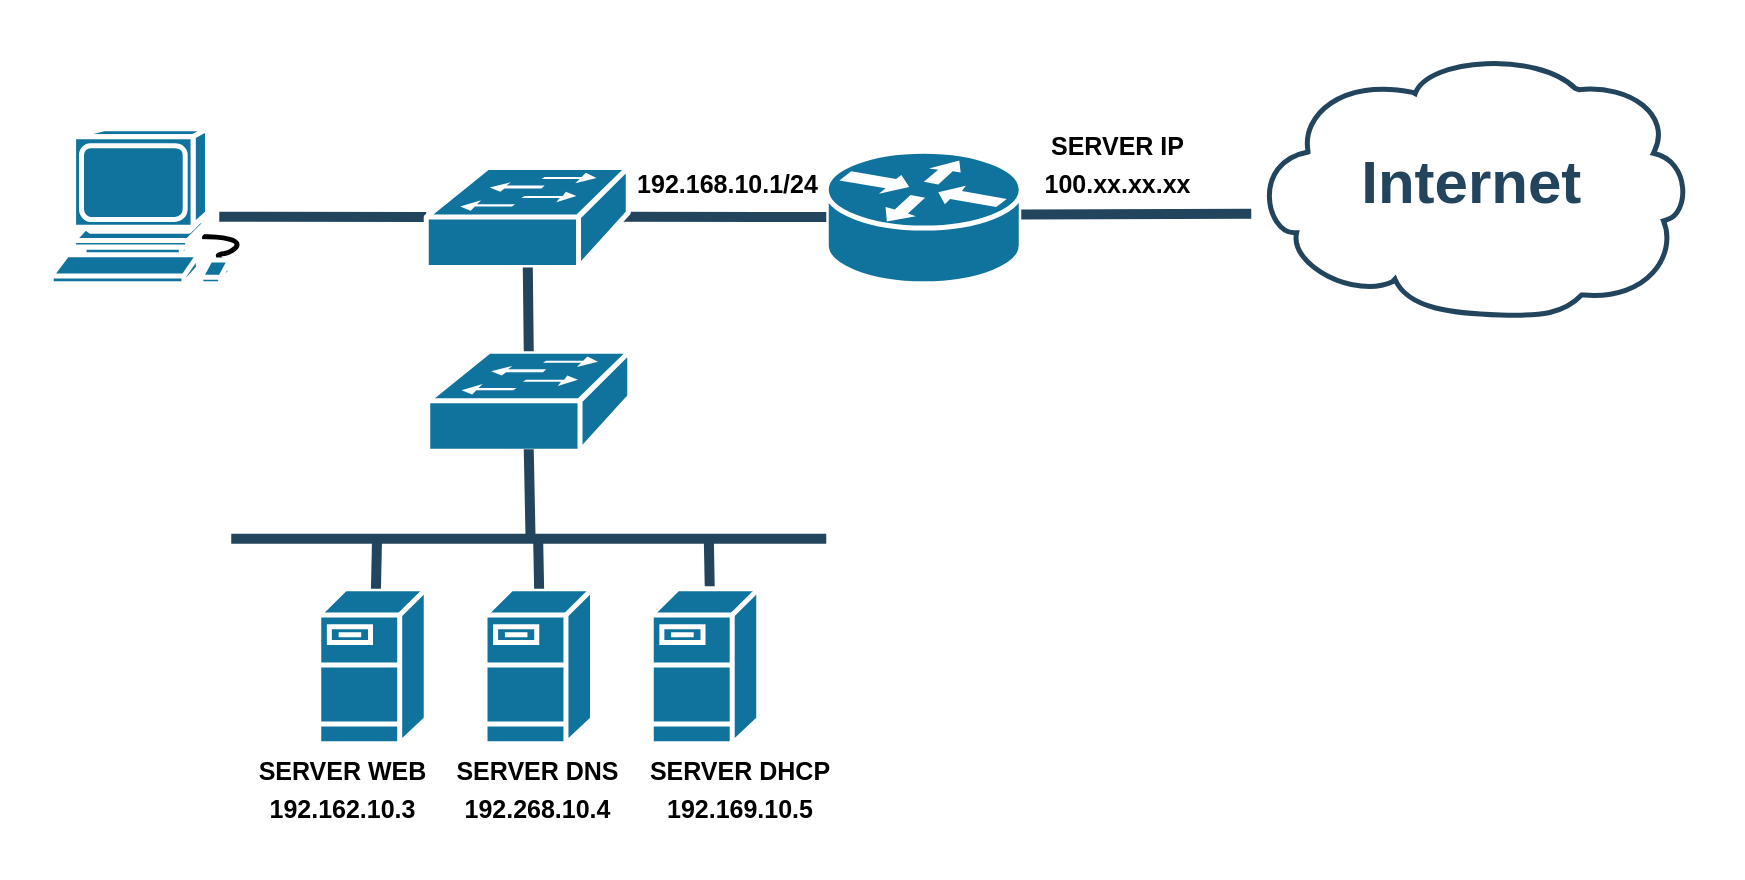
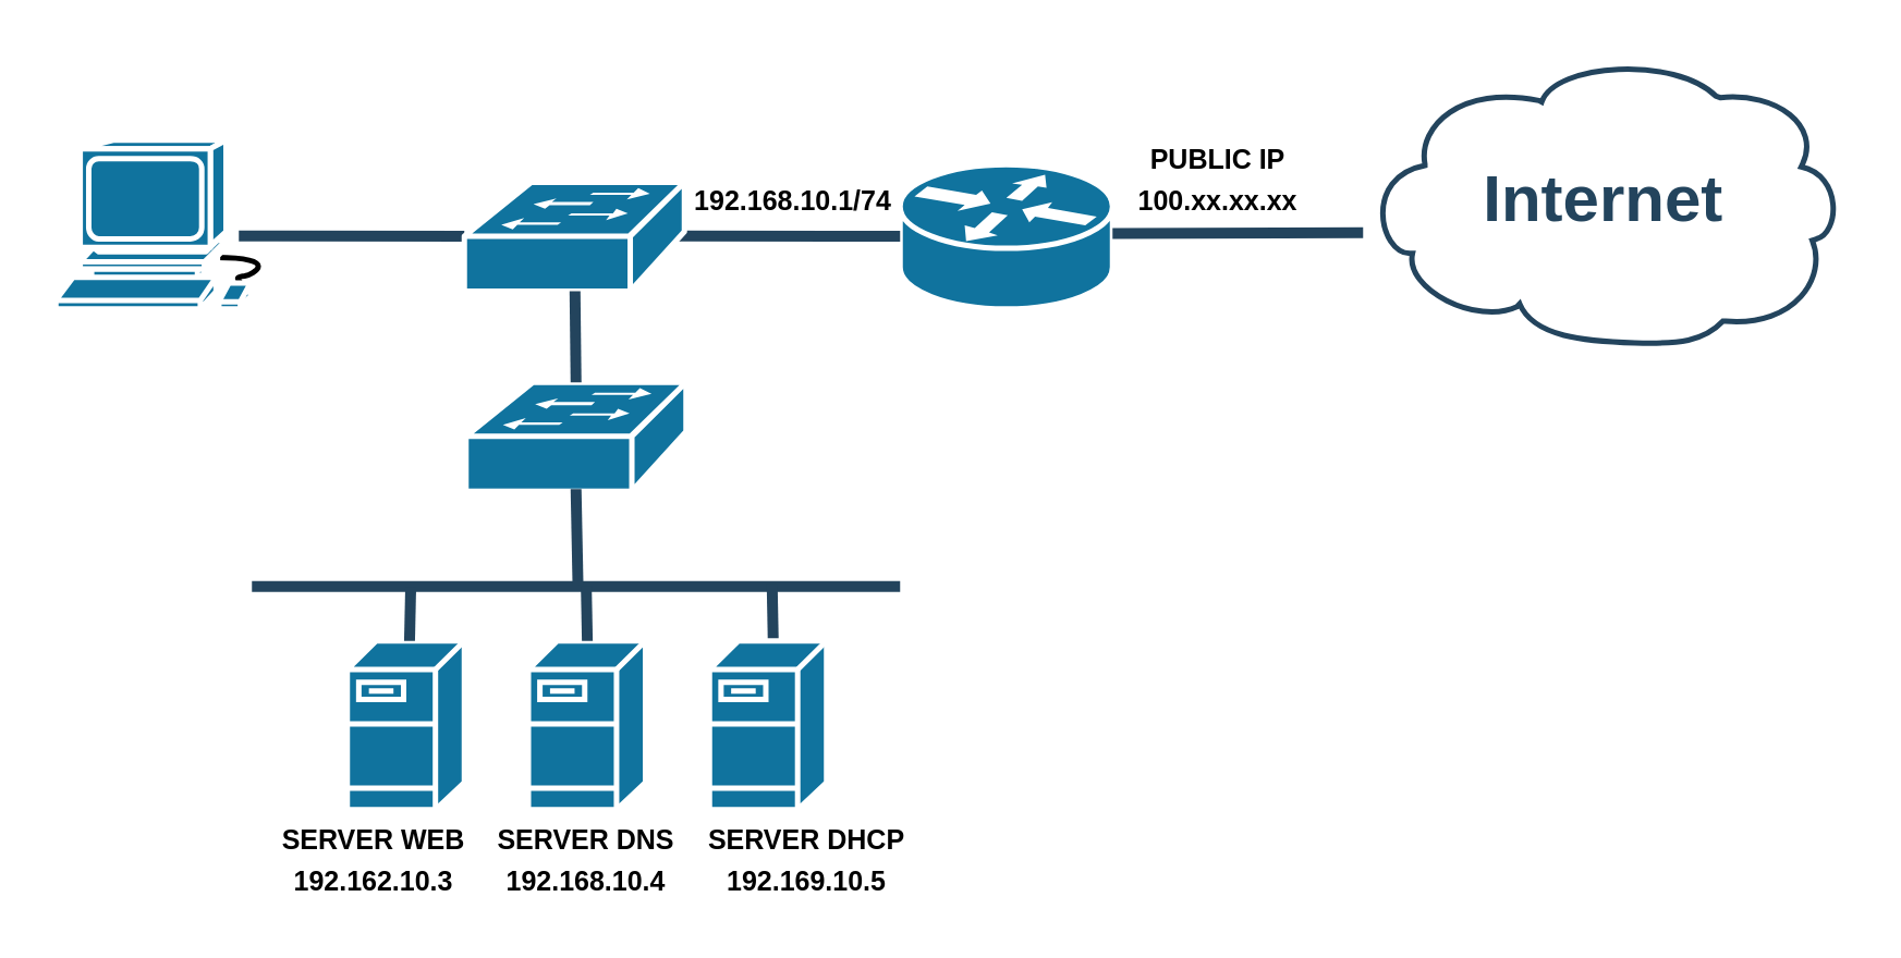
- <mxCell id="5" value="&lt;font style=&quot;font-size: 10px;&quot;&gt;SERVER IP&lt;br&gt;100.xx.xx.xx&lt;/font&gt;" style="text;html=1;strokeColor=none;fillColor=none;align=center;verticalAlign=middle;whiteSpace=wrap;rounded=0;fontStyle=1" vertex="1" parent="1"><mxGeometry x="408" y="50" width="78" height="30" as="geometry" /></mxCell>
+ <mxCell id="5" value="&lt;font style=&quot;font-size: 10px;&quot;&gt;PUBLIC IP&lt;br&gt;100.xx.xx.xx&lt;/font&gt;" style="text;html=1;strokeColor=none;fillColor=none;align=center;verticalAlign=middle;whiteSpace=wrap;rounded=0;fontStyle=1" vertex="1" parent="1"><mxGeometry x="408" y="50" width="78" height="30" as="geometry" /></mxCell>
- <mxCell id="24" value="&lt;font style=&quot;font-size: 10px;&quot;&gt;192.168.10.1/24&lt;/font&gt;" style="text;html=1;strokeColor=none;fillColor=none;align=center;verticalAlign=middle;whiteSpace=wrap;rounded=0;fontStyle=1" vertex="1" parent="1"><mxGeometry x="252" y="58" width="78" height="30" as="geometry" /></mxCell>
+ <mxCell id="24" value="&lt;font style=&quot;font-size: 10px;&quot;&gt;192.168.10.1/74&lt;/font&gt;" style="text;html=1;strokeColor=none;fillColor=none;align=center;verticalAlign=middle;whiteSpace=wrap;rounded=0;fontStyle=1" vertex="1" parent="1"><mxGeometry x="252" y="58" width="78" height="30" as="geometry" /></mxCell>
- <mxCell id="22" value="&lt;font style=&quot;font-size: 10px;&quot;&gt;SERVER DNS&lt;br&gt;192.268.10.4&lt;/font&gt;" style="text;html=1;strokeColor=none;fillColor=none;align=center;verticalAlign=middle;whiteSpace=wrap;rounded=0;fontStyle=1" vertex="1" parent="1"><mxGeometry x="170" y="300" width="90" height="30" as="geometry" /></mxCell>
+ <mxCell id="22" value="&lt;font style=&quot;font-size: 10px;&quot;&gt;SERVER DNS&lt;br&gt;192.168.10.4&lt;/font&gt;" style="text;html=1;strokeColor=none;fillColor=none;align=center;verticalAlign=middle;whiteSpace=wrap;rounded=0;fontStyle=1" vertex="1" parent="1"><mxGeometry x="170" y="300" width="90" height="30" as="geometry" /></mxCell>
